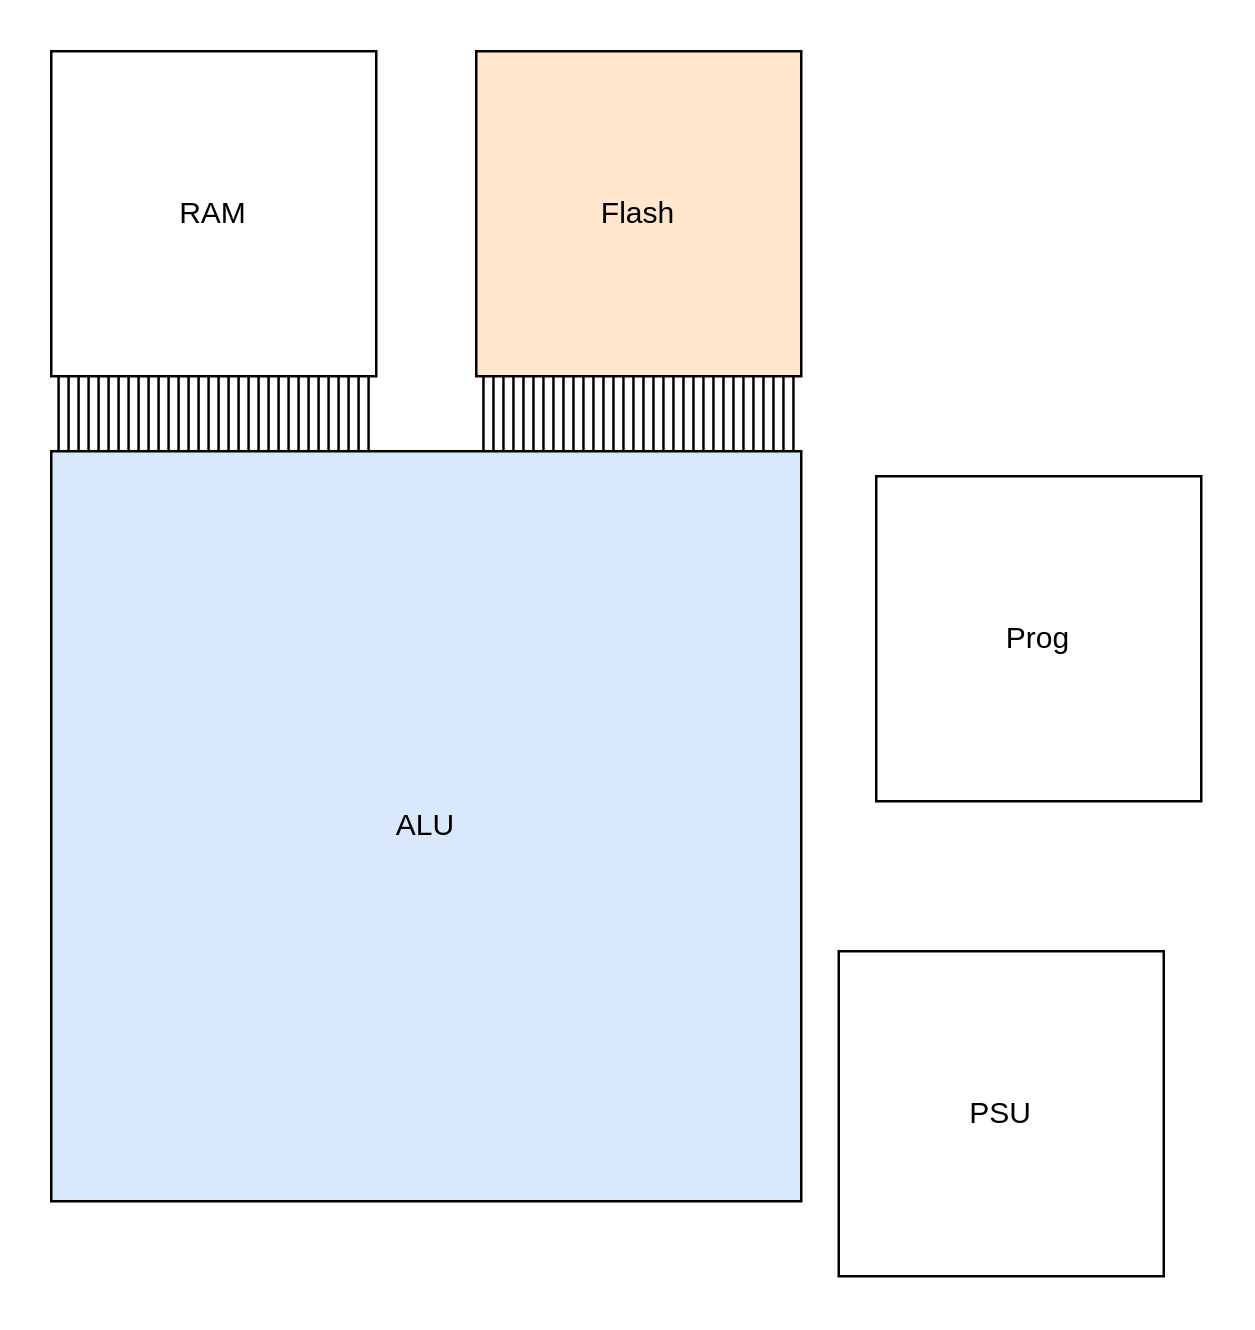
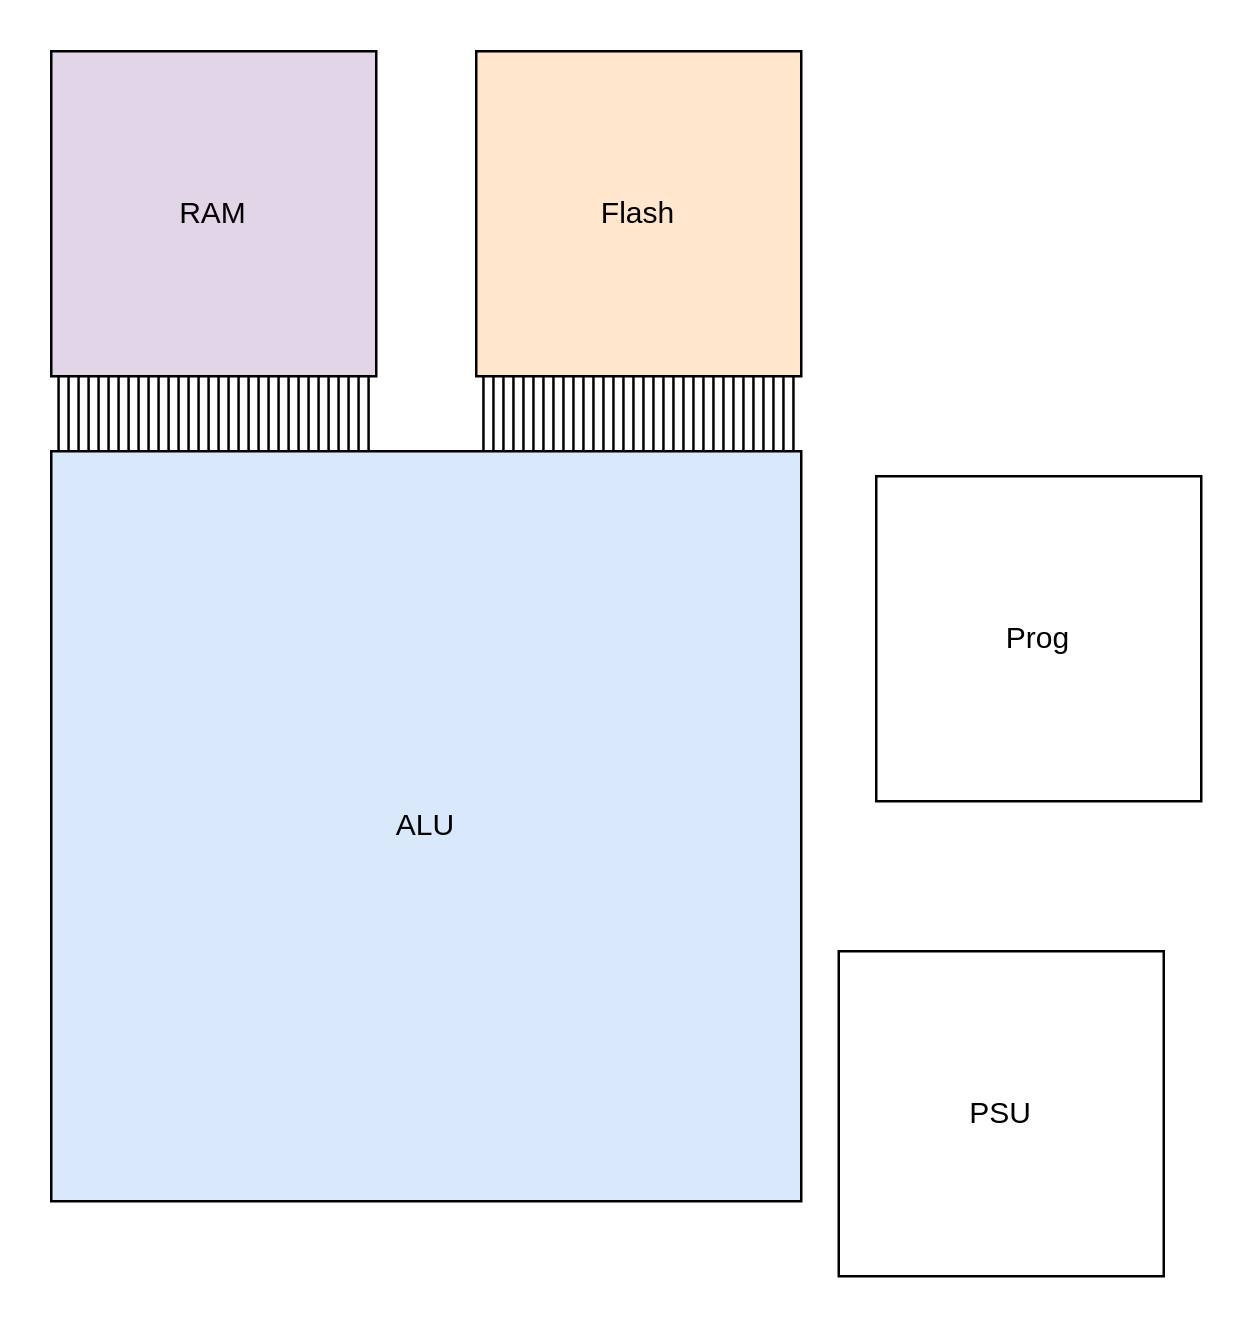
- <mxCell id="3" value="RAM" style="whiteSpace=wrap;html=1;aspect=fixed;" vertex="1" parent="1"><mxGeometry x="20" y="20" width="130" height="130" as="geometry" /></mxCell>
+ <mxCell id="3" value="RAM" style="whiteSpace=wrap;html=1;aspect=fixed;fillColor=#e1d5e7;" vertex="1" parent="1"><mxGeometry x="20" y="20" width="130" height="130" as="geometry" /></mxCell>
